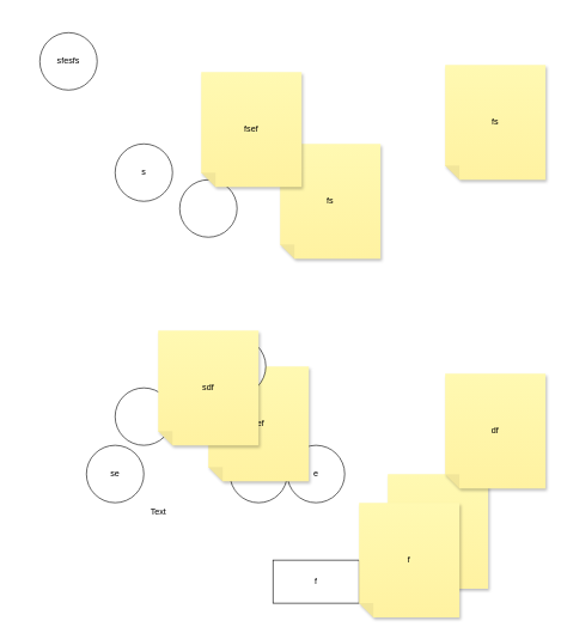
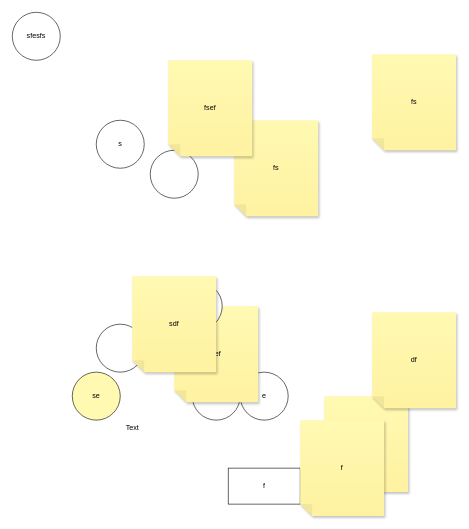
- <mxCell id="19" value="sfesfs" style="ellipse;whiteSpace=wrap;html=1;" vertex="1" parent="1"><mxGeometry x="55" y="45" width="80" height="80" as="geometry" /></mxCell>
+ <mxCell id="19" value="sfesfs" style="ellipse;whiteSpace=wrap;html=1;" vertex="1" parent="1"><mxGeometry x="20" y="20" width="80" height="80" as="geometry" /></mxCell>
- <mxCell id="5" value="se" style="ellipse;whiteSpace=wrap;html=1;" vertex="1" parent="1"><mxGeometry x="120" y="620" width="80" height="80" as="geometry" /></mxCell>
+ <mxCell id="5" value="se" style="ellipse;whiteSpace=wrap;html=1;fillColor=#fff9b2;" vertex="1" parent="1"><mxGeometry x="120" y="620" width="80" height="80" as="geometry" /></mxCell>
